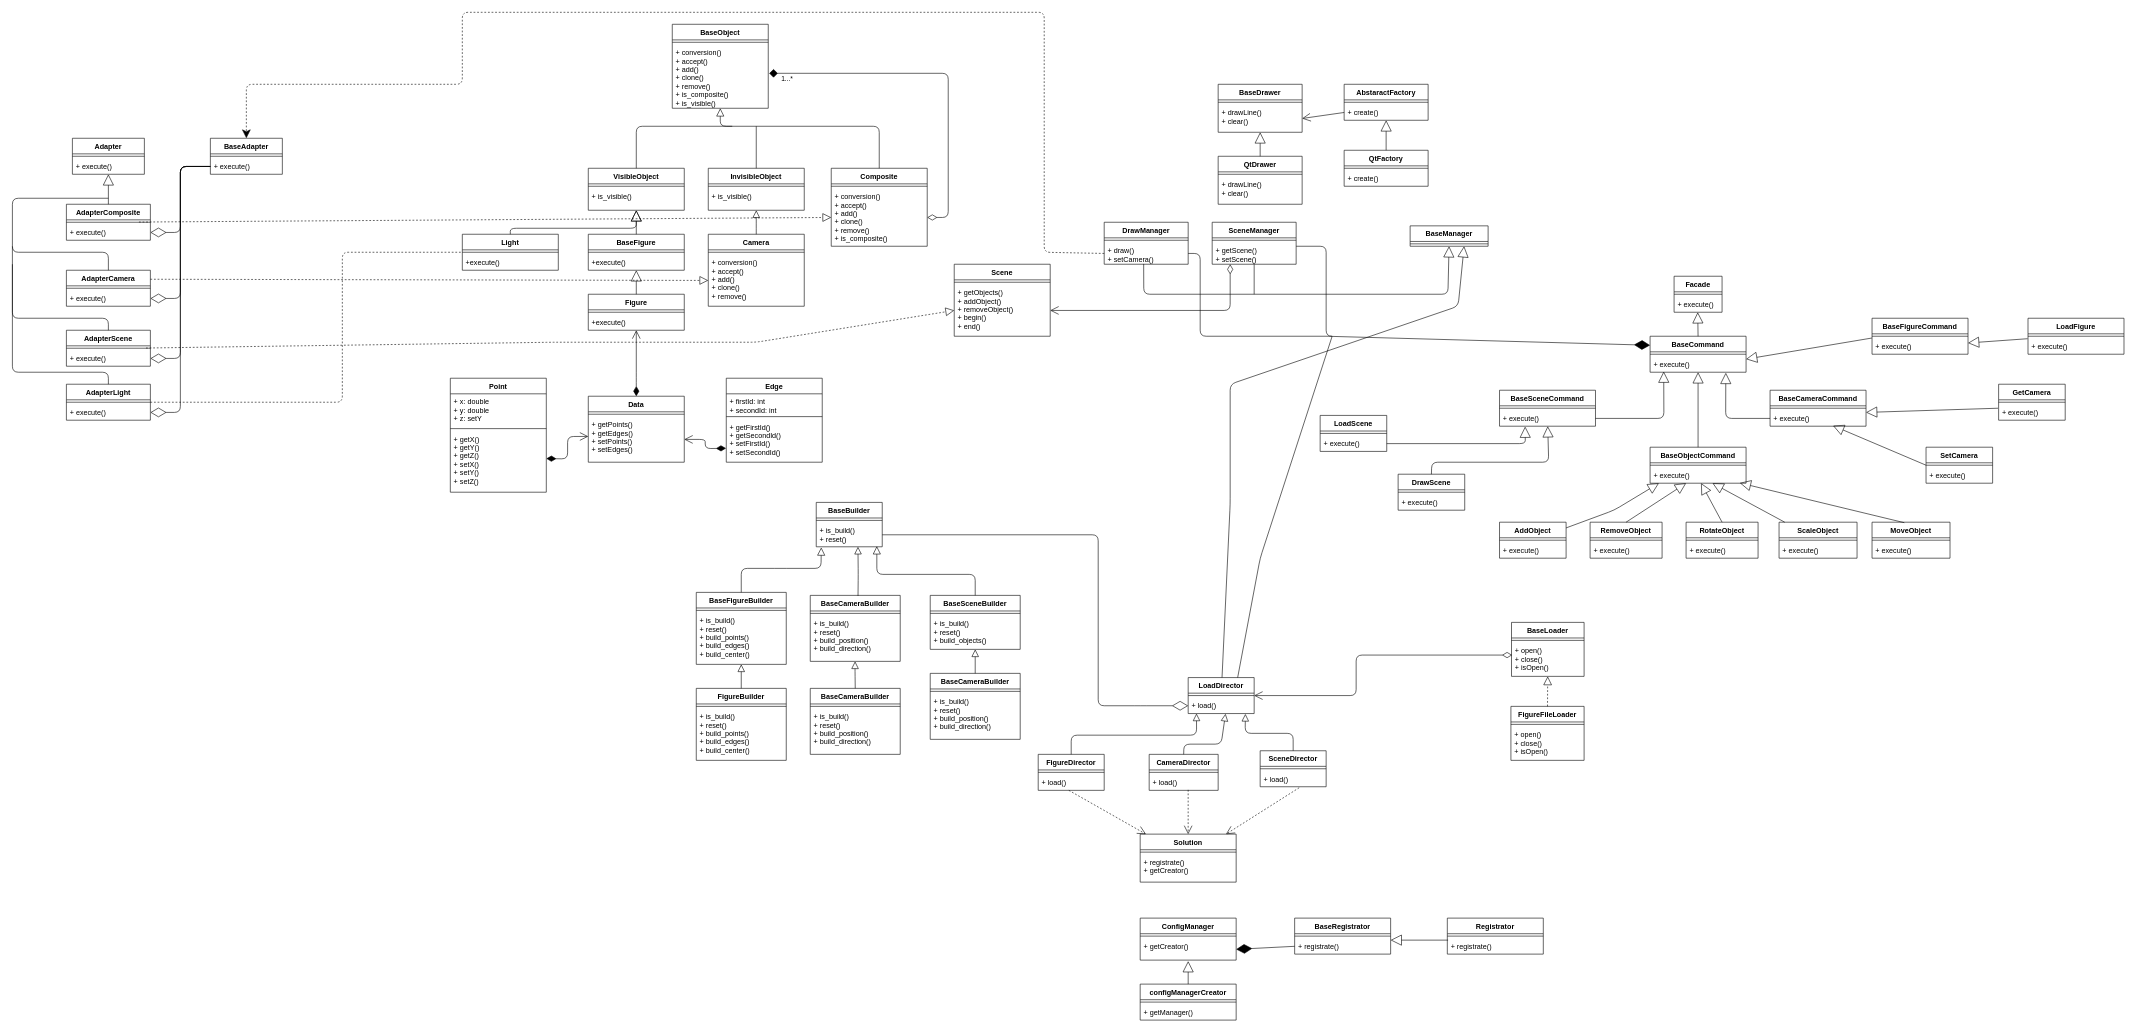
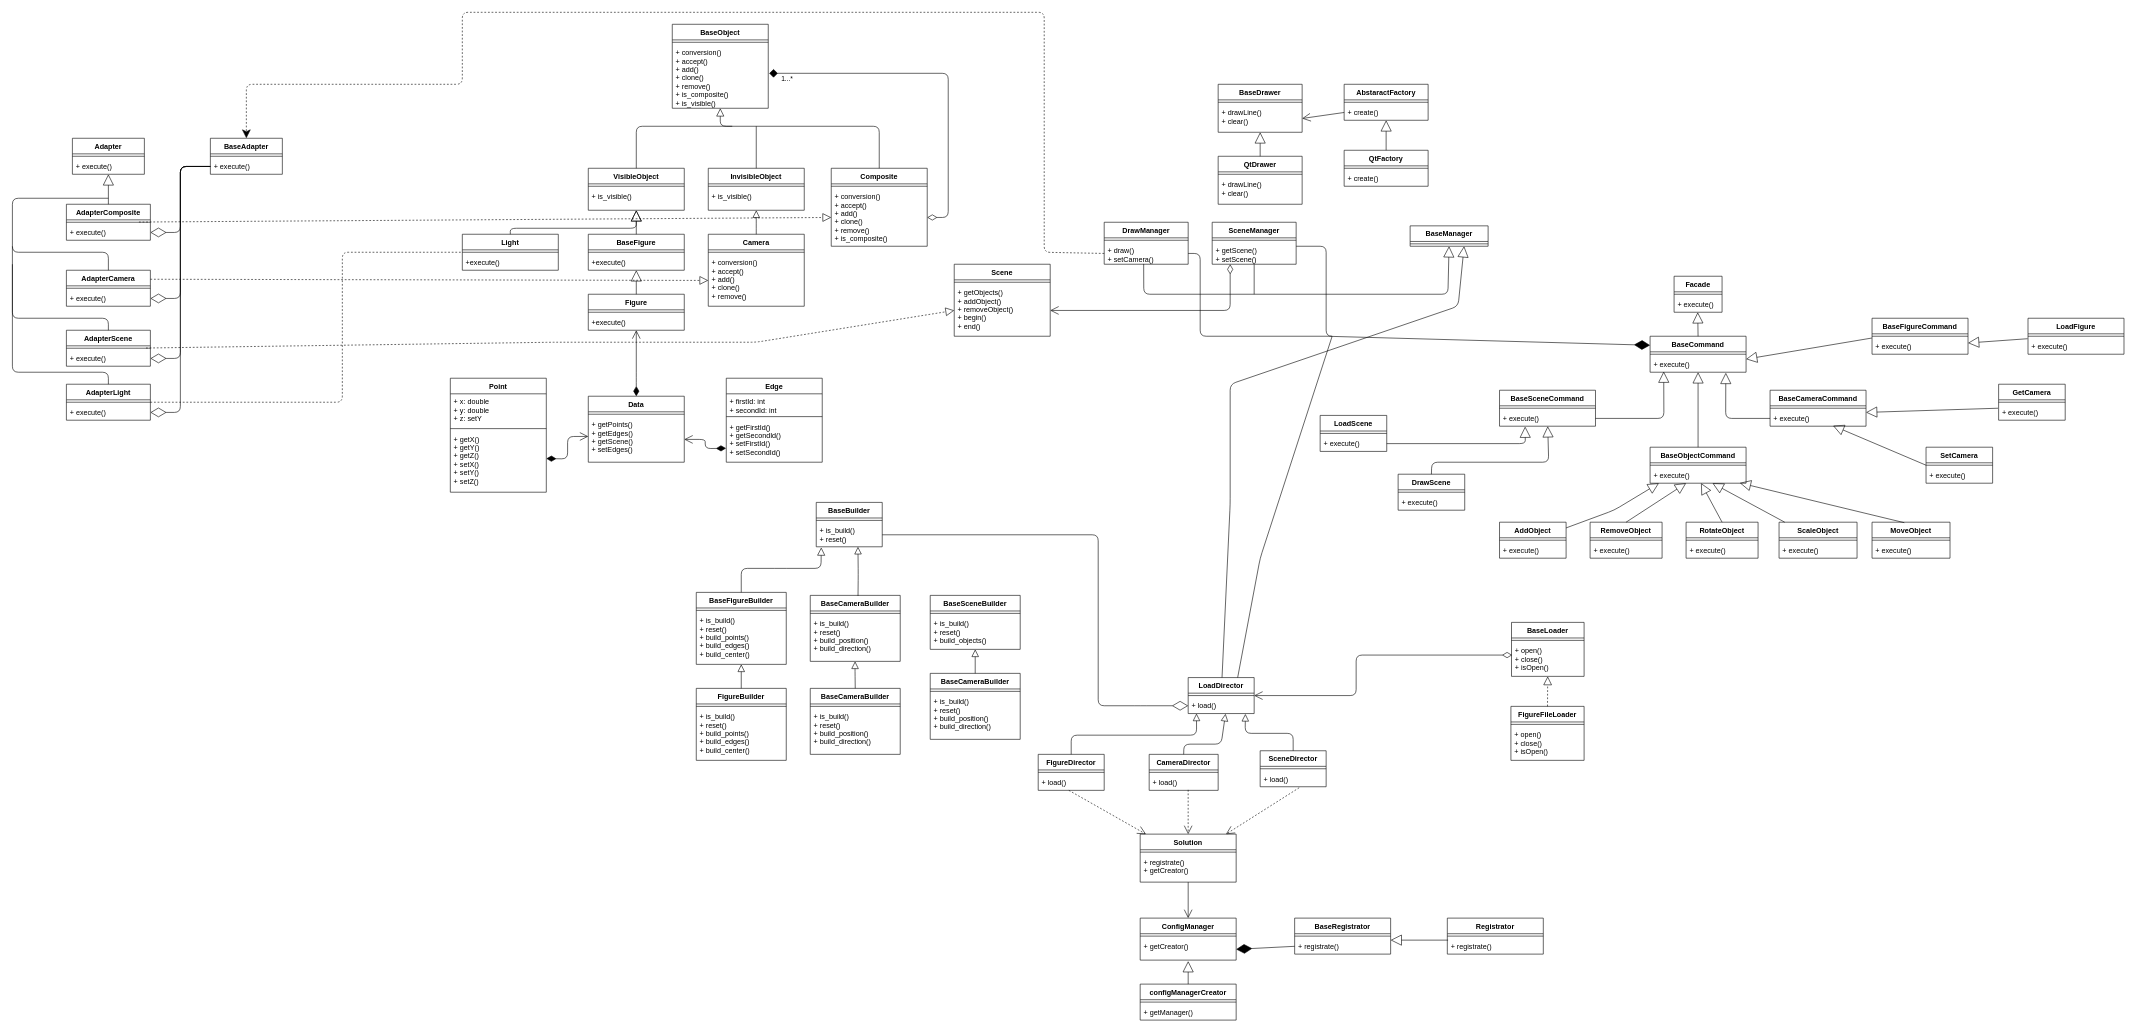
- <mxCell id="88" value="+ getPoints()&#10;+ getEdges()&#10;+ setPoints()&#10;+ setEdges()" style="text;strokeColor=none;fillColor=none;align=left;verticalAlign=top;spacingLeft=4;spacingRight=4;overflow=hidden;rotatable=0;points=[[0,0.5],[1,0.5]];portConstraint=eastwest;" parent="86" vertex="1"><mxGeometry y="34" width="160" height="76" as="geometry" /></mxCell>
+ <mxCell id="88" value="+ getPoints()&#10;+ getEdges()&#10;+ getScene()&#10;+ setEdges()" style="text;strokeColor=none;fillColor=none;align=left;verticalAlign=top;spacingLeft=4;spacingRight=4;overflow=hidden;rotatable=0;points=[[0,0.5],[1,0.5]];portConstraint=eastwest;" parent="86" vertex="1"><mxGeometry y="34" width="160" height="76" as="geometry" /></mxCell>
- <mxCell id="52" value="" style="endArrow=block;endSize=11;endFill=0;html=1;exitX=0.5;exitY=0;exitDx=0;exitDy=0;entryX=0.918;entryY=0.975;entryDx=0;entryDy=0;entryPerimeter=0;" parent="1" source="39" target="22" edge="1"><mxGeometry width="160" relative="1" as="geometry"><mxPoint x="1245" y="997" as="sourcePoint" /><mxPoint x="1378.36" y="922.08" as="targetPoint" /><Array as="points"><mxPoint x="1625" y="957" /><mxPoint x="1461" y="957" /></Array></mxGeometry></mxCell>
+ <mxCell id="211" value="" style="endArrow=open;endFill=1;endSize=12;html=1;entryX=0.5;entryY=0;entryDx=0;entryDy=0;" edge="1" parent="1" source="184" target="188"><mxGeometry width="160" relative="1" as="geometry"><mxPoint x="1950" y="1430" as="sourcePoint" /><mxPoint x="2110" y="1430" as="targetPoint" /></mxGeometry></mxCell>
